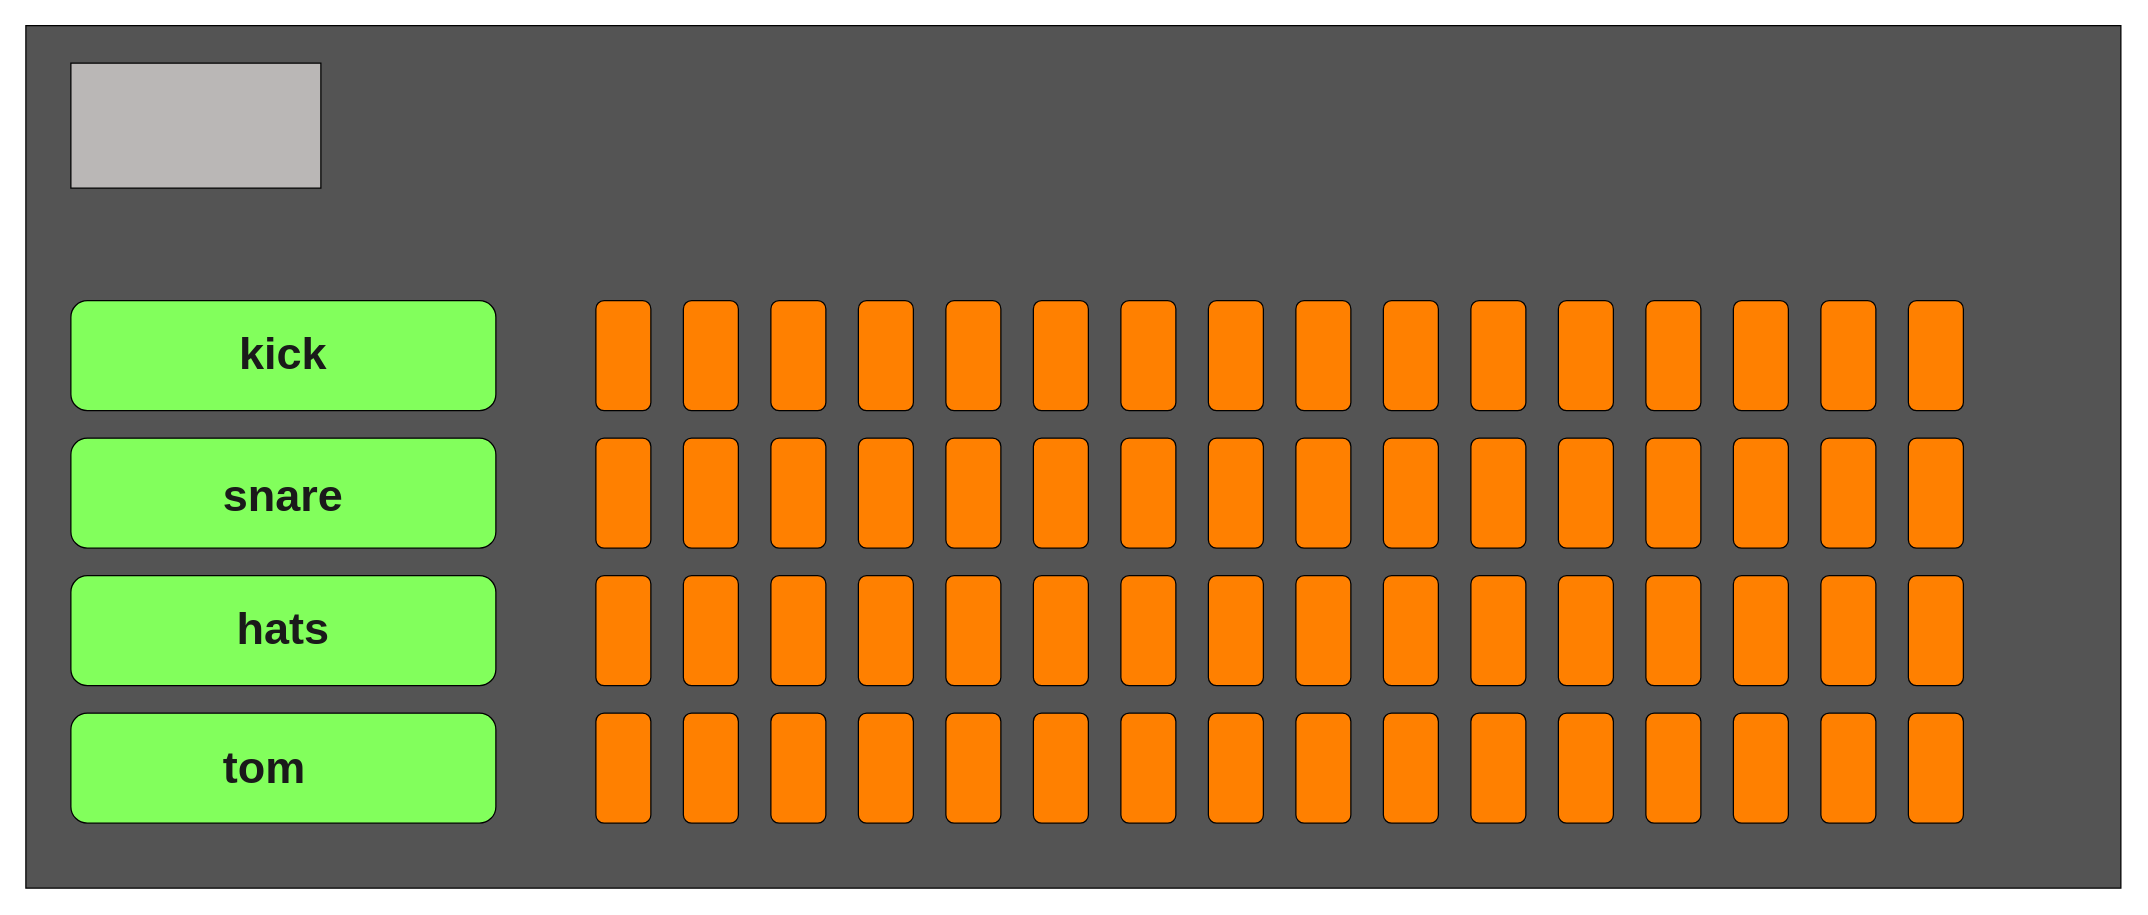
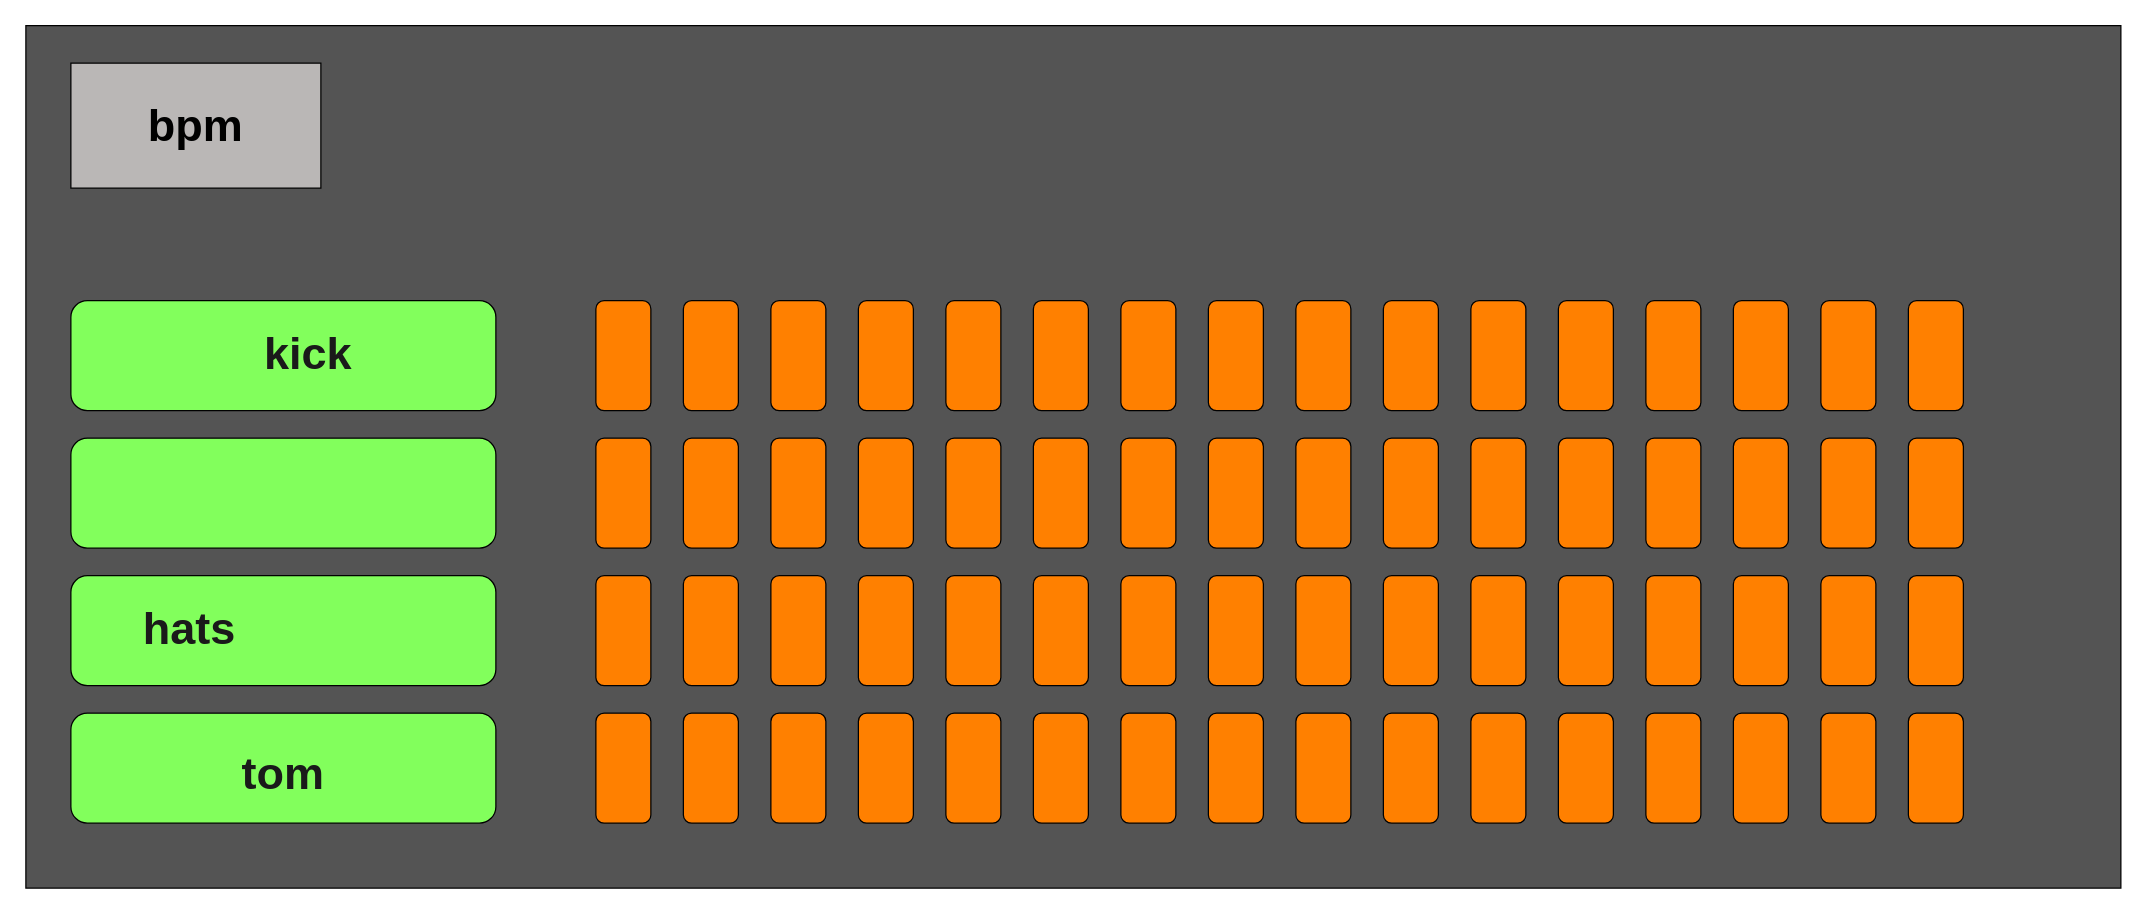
+ <mxCell id="72" value="&lt;h1&gt;&lt;span style=&quot;font-size: 36px&quot;&gt;bpm&lt;/span&gt;&lt;/h1&gt;" style="text;html=1;strokeColor=none;fillColor=none;align=center;verticalAlign=middle;whiteSpace=wrap;rounded=0;shadow=0;" vertex="1" parent="1"><mxGeometry x="76" y="60" width="160" height="80" as="geometry" /></mxCell>
- <mxCell id="73" value="&lt;h1&gt;&lt;span style=&quot;font-size: 36px&quot;&gt;&lt;font color=&quot;#1a1a1a&quot;&gt;kick&lt;/font&gt;&lt;/span&gt;&lt;/h1&gt;" style="text;html=1;strokeColor=none;fillColor=none;align=center;verticalAlign=middle;whiteSpace=wrap;rounded=0;shadow=0;" vertex="1" parent="1"><mxGeometry x="146" y="242" width="160" height="80" as="geometry" /></mxCell>
+ <mxCell id="73" value="&lt;h1&gt;&lt;span style=&quot;font-size: 36px&quot;&gt;&lt;font color=&quot;#1a1a1a&quot;&gt;kick&lt;/font&gt;&lt;/span&gt;&lt;/h1&gt;" style="text;html=1;strokeColor=none;fillColor=none;align=center;verticalAlign=middle;whiteSpace=wrap;rounded=0;shadow=0;" vertex="1" parent="1"><mxGeometry x="166" y="242" width="160" height="80" as="geometry" /></mxCell>
- <mxCell id="74" value="&lt;h1&gt;&lt;span style=&quot;font-size: 36px&quot;&gt;&lt;font color=&quot;#1a1a1a&quot;&gt;snare&lt;/font&gt;&lt;/span&gt;&lt;/h1&gt;" style="text;html=1;strokeColor=none;fillColor=none;align=center;verticalAlign=middle;whiteSpace=wrap;rounded=0;shadow=0;" vertex="1" parent="1"><mxGeometry x="146" y="356" width="160" height="80" as="geometry" /></mxCell>
- <mxCell id="75" value="&lt;h1&gt;&lt;span style=&quot;font-size: 36px&quot;&gt;&lt;font color=&quot;#1a1a1a&quot;&gt;hats&lt;/font&gt;&lt;/span&gt;&lt;/h1&gt;" style="text;html=1;strokeColor=none;fillColor=none;align=center;verticalAlign=middle;whiteSpace=wrap;rounded=0;shadow=0;" vertex="1" parent="1"><mxGeometry x="146" y="462" width="160" height="80" as="geometry" /></mxCell>
+ <mxCell id="75" value="&lt;h1&gt;&lt;span style=&quot;font-size: 36px&quot;&gt;&lt;font color=&quot;#1a1a1a&quot;&gt;hats&lt;/font&gt;&lt;/span&gt;&lt;/h1&gt;" style="text;html=1;strokeColor=none;fillColor=none;align=center;verticalAlign=middle;whiteSpace=wrap;rounded=0;shadow=0;" vertex="1" parent="1"><mxGeometry x="71" y="462" width="160" height="80" as="geometry" /></mxCell>
- <mxCell id="76" value="&lt;h1&gt;&lt;span style=&quot;font-size: 36px&quot;&gt;&lt;font color=&quot;#1a1a1a&quot;&gt;tom&lt;/font&gt;&lt;/span&gt;&lt;/h1&gt;" style="text;html=1;strokeColor=none;fillColor=none;align=center;verticalAlign=middle;whiteSpace=wrap;rounded=0;shadow=0;" vertex="1" parent="1"><mxGeometry x="131" y="573" width="160" height="80" as="geometry" /></mxCell>
+ <mxCell id="76" value="&lt;h1&gt;&lt;span style=&quot;font-size: 36px&quot;&gt;&lt;font color=&quot;#1a1a1a&quot;&gt;tom&lt;/font&gt;&lt;/span&gt;&lt;/h1&gt;" style="text;html=1;strokeColor=none;fillColor=none;align=center;verticalAlign=middle;whiteSpace=wrap;rounded=0;shadow=0;" vertex="1" parent="1"><mxGeometry x="146" y="578" width="160" height="80" as="geometry" /></mxCell>
